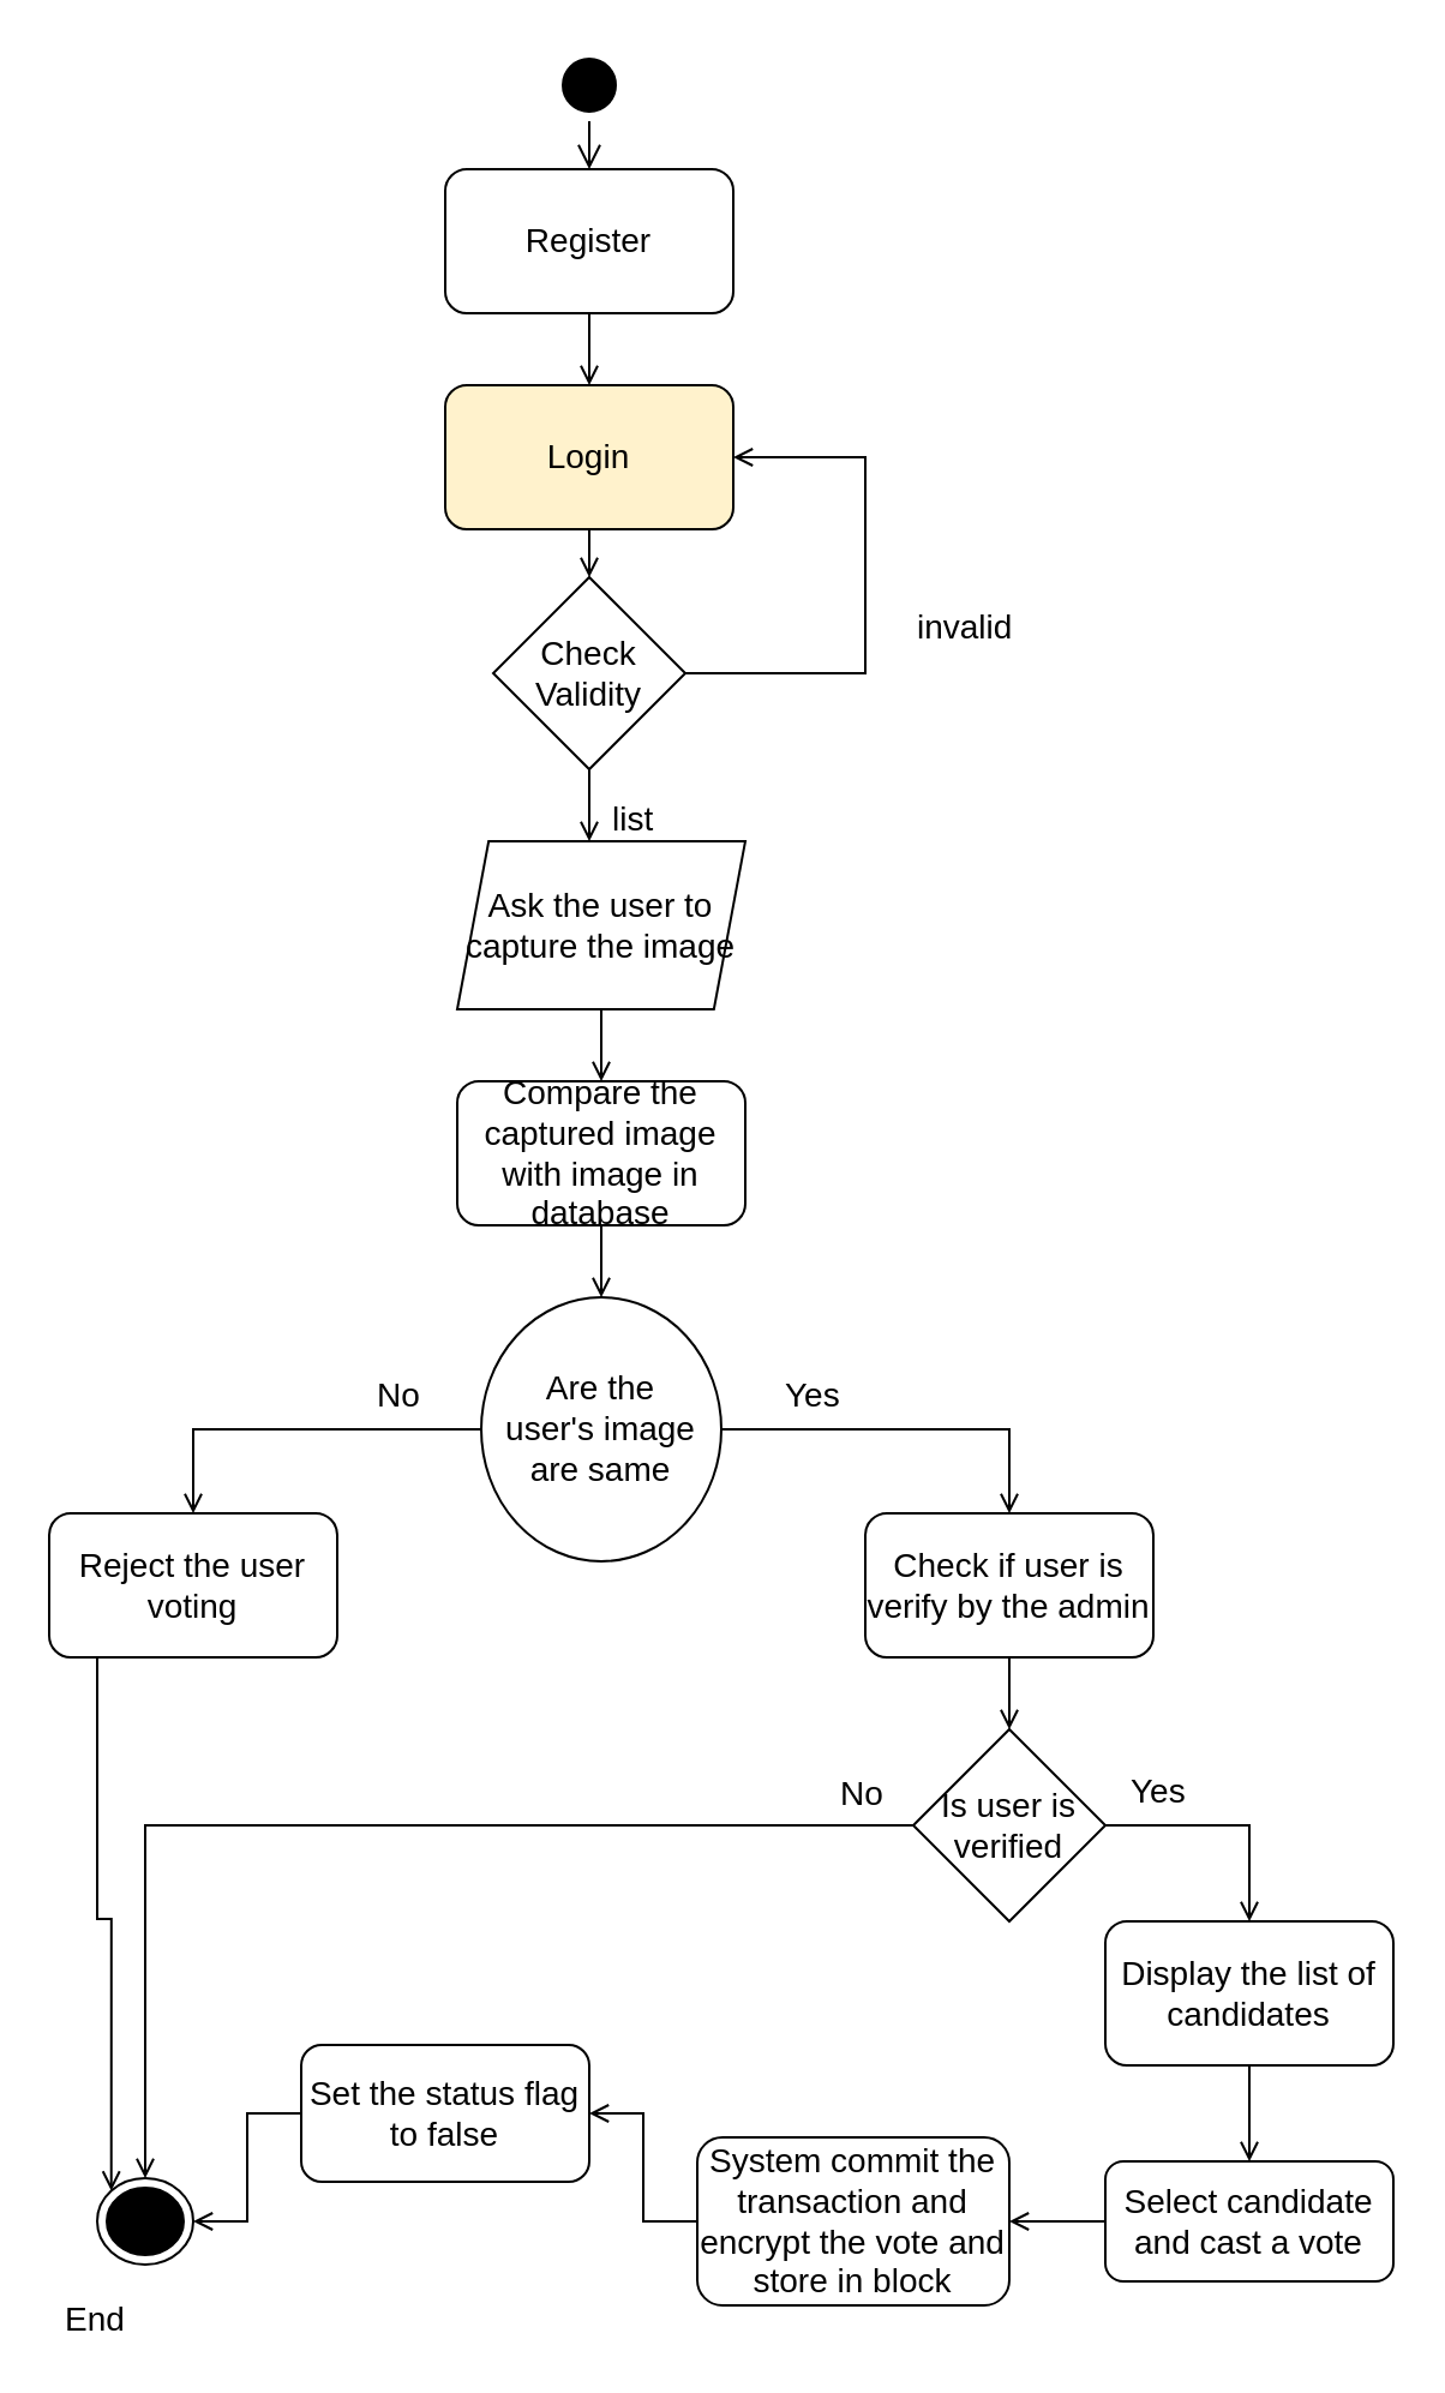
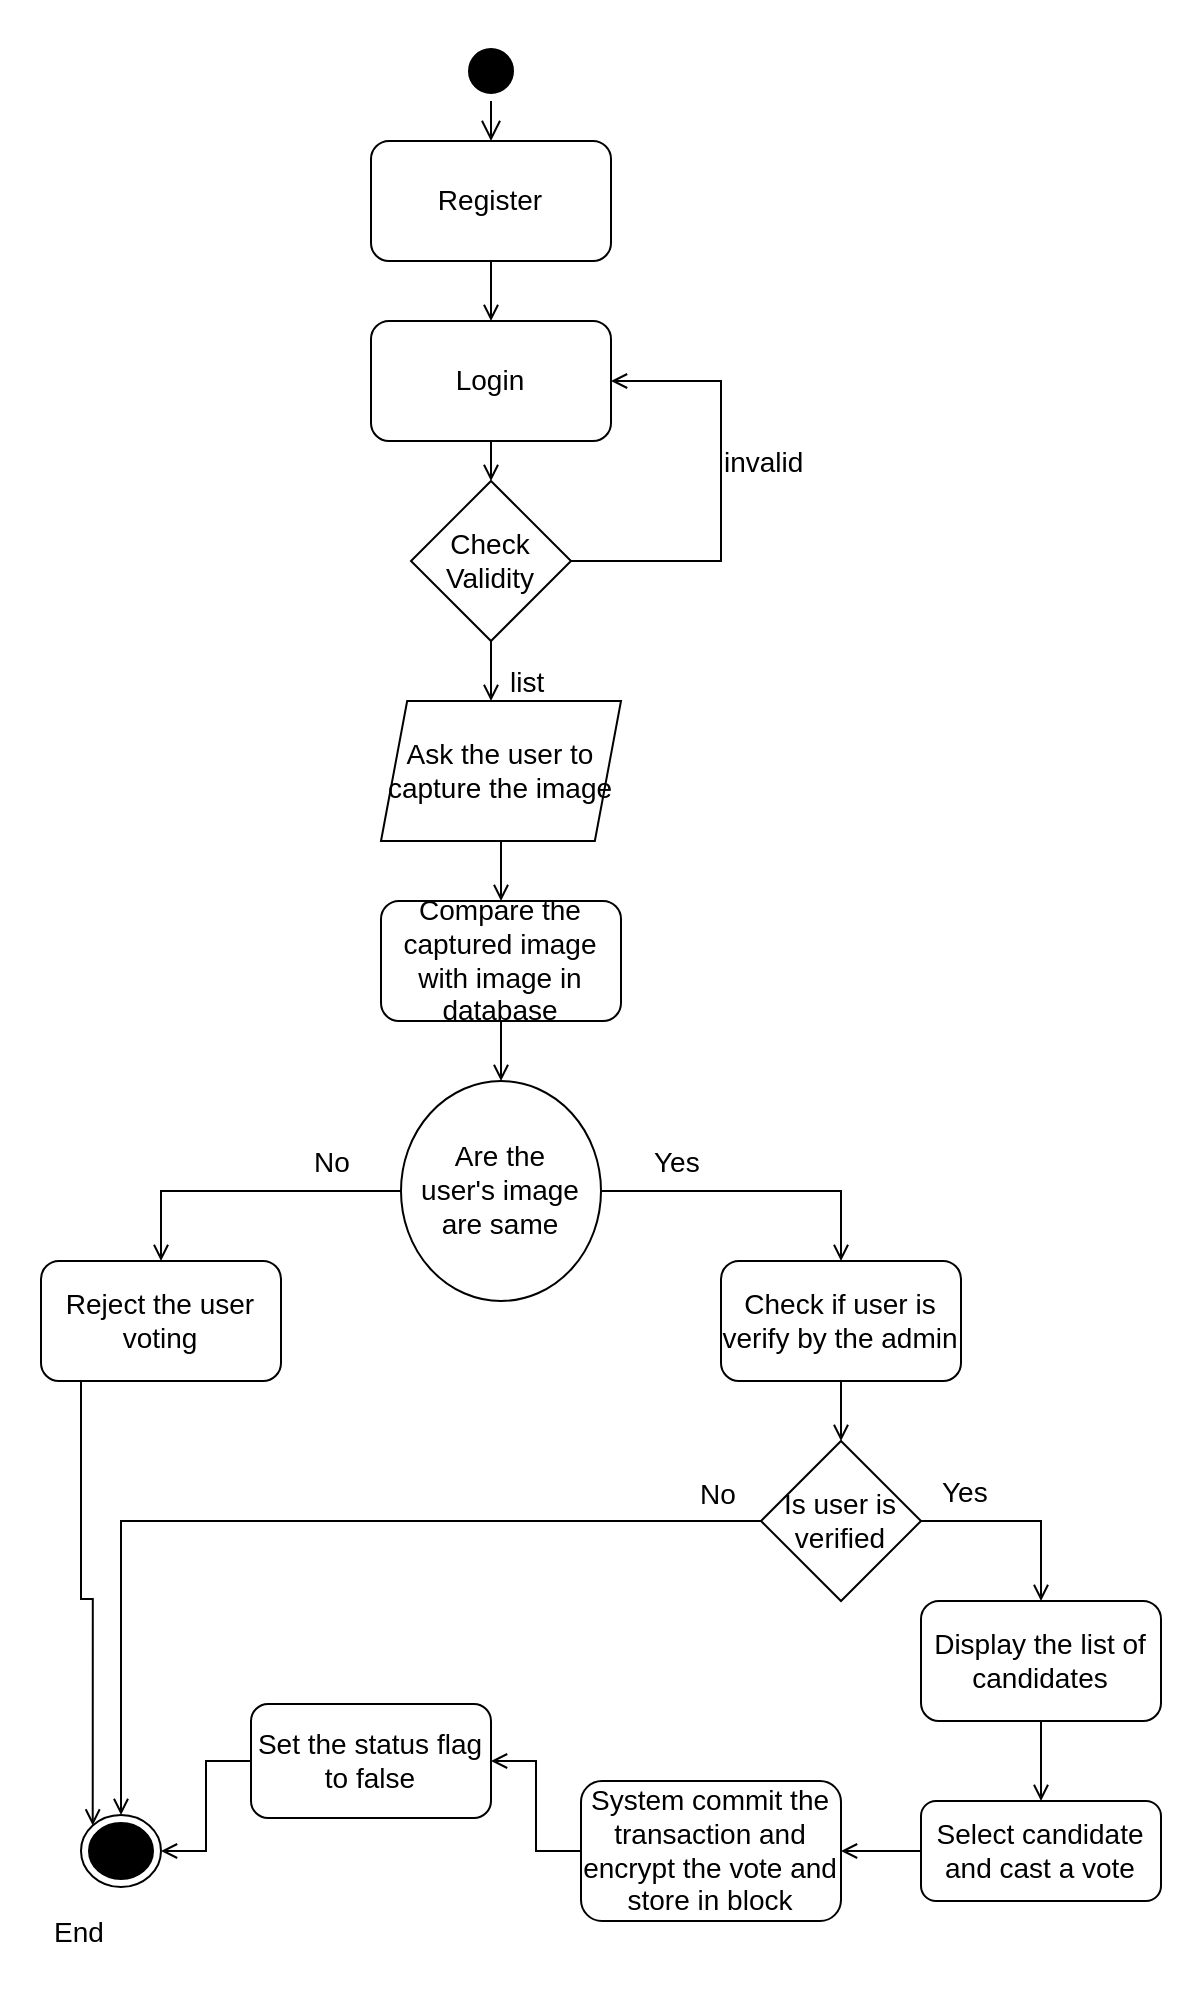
- <mxCell id="7" value="&lt;span&gt;Login&lt;/span&gt;" style="rounded=1;whiteSpace=wrap;html=1;strokeColor=#000000;fontSize=14;fontStyle=0;fillColor=#fff2cc;" parent="1" vertex="1"><mxGeometry x="185" y="160" width="120" height="60" as="geometry" /></mxCell>
+ <mxCell id="7" value="&lt;span&gt;Login&lt;/span&gt;" style="rounded=1;whiteSpace=wrap;html=1;strokeColor=#000000;fontSize=14;fontStyle=0" parent="1" vertex="1"><mxGeometry x="185" y="160" width="120" height="60" as="geometry" /></mxCell>
- <mxCell id="8" value="invalid" style="text;html=1;resizable=0;points=[];autosize=1;align=left;verticalAlign=top;spacingTop=-4;fontSize=14;fontStyle=0" parent="1" vertex="1"><mxGeometry x="380" y="250" width="60" height="20" as="geometry" /></mxCell>
+ <mxCell id="8" value="invalid" style="text;html=1;resizable=0;points=[];autosize=1;align=left;verticalAlign=top;spacingTop=-4;fontSize=14;fontStyle=0" parent="1" vertex="1"><mxGeometry x="360" y="220" width="60" height="20" as="geometry" /></mxCell>
